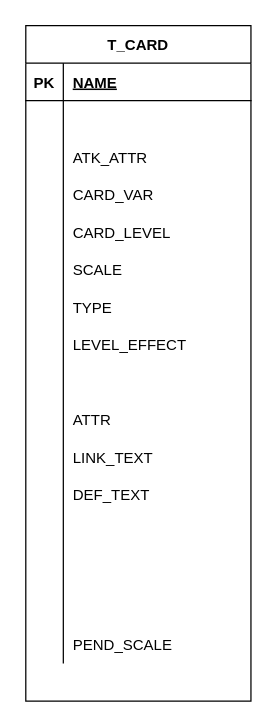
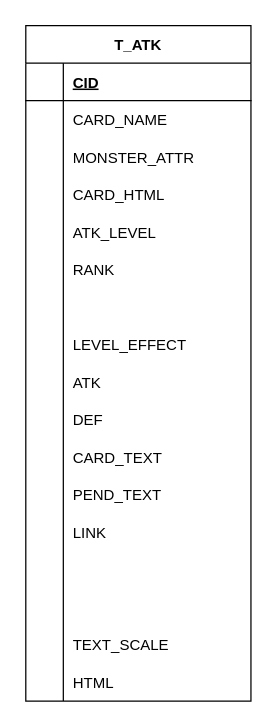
- <mxCell id="2" value="T_CARD" style="shape=table;startSize=30;container=1;collapsible=1;childLayout=tableLayout;fixedRows=1;rowLines=0;fontStyle=1;align=center;resizeLast=1;" parent="1" vertex="1"><mxGeometry x="20" y="20" width="180" height="540" as="geometry" /></mxCell>
+ <mxCell id="2" value="T_ATK" style="shape=table;startSize=30;container=1;collapsible=1;childLayout=tableLayout;fixedRows=1;rowLines=0;fontStyle=1;align=center;resizeLast=1;" parent="1" vertex="1"><mxGeometry x="20" y="20" width="180" height="540" as="geometry" /></mxCell>
- <mxCell id="4" value="PK" style="shape=partialRectangle;connectable=0;fillColor=none;top=0;left=0;bottom=0;right=0;fontStyle=1;overflow=hidden;" parent="3" vertex="1"><mxGeometry width="30" height="30" as="geometry" /></mxCell>
- <mxCell id="5" value="NAME" style="shape=partialRectangle;connectable=0;fillColor=none;top=0;left=0;bottom=0;right=0;align=left;spacingLeft=6;fontStyle=5;overflow=hidden;" parent="3" vertex="1"><mxGeometry x="30" width="150" height="30" as="geometry" /></mxCell>
+ <mxCell id="5" value="CID" style="shape=partialRectangle;connectable=0;fillColor=none;top=0;left=0;bottom=0;right=0;align=left;spacingLeft=6;fontStyle=5;overflow=hidden;" parent="3" vertex="1"><mxGeometry x="30" width="150" height="30" as="geometry" /></mxCell>
+ <mxCell id="8" value="CARD_NAME" style="shape=partialRectangle;connectable=0;fillColor=none;top=0;left=0;bottom=0;right=0;align=left;spacingLeft=6;overflow=hidden;" parent="6" vertex="1"><mxGeometry x="30" width="150" height="30" as="geometry" /></mxCell>
- <mxCell id="11" value="ATK_ATTR" style="shape=partialRectangle;connectable=0;fillColor=none;top=0;left=0;bottom=0;right=0;align=left;spacingLeft=6;overflow=hidden;" parent="9" vertex="1"><mxGeometry x="30" width="150" height="30" as="geometry" /></mxCell>
+ <mxCell id="11" value="MONSTER_ATTR" style="shape=partialRectangle;connectable=0;fillColor=none;top=0;left=0;bottom=0;right=0;align=left;spacingLeft=6;overflow=hidden;" parent="9" vertex="1"><mxGeometry x="30" width="150" height="30" as="geometry" /></mxCell>
- <mxCell id="14" value="CARD_VAR" style="shape=partialRectangle;connectable=0;fillColor=none;top=0;left=0;bottom=0;right=0;align=left;spacingLeft=6;overflow=hidden;" parent="12" vertex="1"><mxGeometry x="30" width="150" height="30" as="geometry" /></mxCell>
+ <mxCell id="14" value="CARD_HTML" style="shape=partialRectangle;connectable=0;fillColor=none;top=0;left=0;bottom=0;right=0;align=left;spacingLeft=6;overflow=hidden;" parent="12" vertex="1"><mxGeometry x="30" width="150" height="30" as="geometry" /></mxCell>
- <mxCell id="17" value="CARD_LEVEL" style="shape=partialRectangle;connectable=0;fillColor=none;top=0;left=0;bottom=0;right=0;align=left;spacingLeft=6;overflow=hidden;" parent="15" vertex="1"><mxGeometry x="30" width="150" height="30" as="geometry" /></mxCell>
+ <mxCell id="17" value="ATK_LEVEL" style="shape=partialRectangle;connectable=0;fillColor=none;top=0;left=0;bottom=0;right=0;align=left;spacingLeft=6;overflow=hidden;" parent="15" vertex="1"><mxGeometry x="30" width="150" height="30" as="geometry" /></mxCell>
- <mxCell id="20" value="SCALE" style="shape=partialRectangle;connectable=0;fillColor=none;top=0;left=0;bottom=0;right=0;align=left;spacingLeft=6;overflow=hidden;" parent="18" vertex="1"><mxGeometry x="30" width="150" height="30" as="geometry" /></mxCell>
+ <mxCell id="20" value="RANK" style="shape=partialRectangle;connectable=0;fillColor=none;top=0;left=0;bottom=0;right=0;align=left;spacingLeft=6;overflow=hidden;" parent="18" vertex="1"><mxGeometry x="30" width="150" height="30" as="geometry" /></mxCell>
- <mxCell id="23" value="TYPE" style="shape=partialRectangle;connectable=0;fillColor=none;top=0;left=0;bottom=0;right=0;align=left;spacingLeft=6;overflow=hidden;" parent="21" vertex="1"><mxGeometry x="30" width="150" height="30" as="geometry" /></mxCell>
+ <mxCell id="29" value="ATK" style="shape=partialRectangle;connectable=0;fillColor=none;top=0;left=0;bottom=0;right=0;align=left;spacingLeft=6;overflow=hidden;" parent="27" vertex="1"><mxGeometry x="30" width="150" height="30" as="geometry" /></mxCell>
- <mxCell id="32" value="ATTR" style="shape=partialRectangle;connectable=0;fillColor=none;top=0;left=0;bottom=0;right=0;align=left;spacingLeft=6;overflow=hidden;" parent="30" vertex="1"><mxGeometry x="30" width="150" height="30" as="geometry" /></mxCell>
+ <mxCell id="32" value="DEF" style="shape=partialRectangle;connectable=0;fillColor=none;top=0;left=0;bottom=0;right=0;align=left;spacingLeft=6;overflow=hidden;" parent="30" vertex="1"><mxGeometry x="30" width="150" height="30" as="geometry" /></mxCell>
- <mxCell id="35" value="LINK_TEXT" style="shape=partialRectangle;connectable=0;fillColor=none;top=0;left=0;bottom=0;right=0;align=left;spacingLeft=6;overflow=hidden;" parent="33" vertex="1"><mxGeometry x="30" width="150" height="30" as="geometry" /></mxCell>
+ <mxCell id="35" value="CARD_TEXT" style="shape=partialRectangle;connectable=0;fillColor=none;top=0;left=0;bottom=0;right=0;align=left;spacingLeft=6;overflow=hidden;" parent="33" vertex="1"><mxGeometry x="30" width="150" height="30" as="geometry" /></mxCell>
- <mxCell id="38" value="DEF_TEXT" style="shape=partialRectangle;connectable=0;fillColor=none;top=0;left=0;bottom=0;right=0;align=left;spacingLeft=6;overflow=hidden;" parent="36" vertex="1"><mxGeometry x="30" width="150" height="30" as="geometry" /></mxCell>
+ <mxCell id="38" value="PEND_TEXT" style="shape=partialRectangle;connectable=0;fillColor=none;top=0;left=0;bottom=0;right=0;align=left;spacingLeft=6;overflow=hidden;" parent="36" vertex="1"><mxGeometry x="30" width="150" height="30" as="geometry" /></mxCell>
+ <mxCell id="41" value="LINK" style="shape=partialRectangle;connectable=0;fillColor=none;top=0;left=0;bottom=0;right=0;align=left;spacingLeft=6;overflow=hidden;" parent="39" vertex="1"><mxGeometry x="30" width="150" height="30" as="geometry" /></mxCell>
- <mxCell id="48" value="PEND_SCALE" style="shape=partialRectangle;connectable=0;fillColor=none;top=0;left=0;bottom=0;right=0;align=left;spacingLeft=6;overflow=hidden;" parent="46" vertex="1"><mxGeometry x="30" width="150" height="30" as="geometry" /></mxCell>
+ <mxCell id="48" value="TEXT_SCALE" style="shape=partialRectangle;connectable=0;fillColor=none;top=0;left=0;bottom=0;right=0;align=left;spacingLeft=6;overflow=hidden;" parent="46" vertex="1"><mxGeometry x="30" width="150" height="30" as="geometry" /></mxCell>
+ <mxCell id="51" value="HTML" style="shape=partialRectangle;connectable=0;fillColor=none;top=0;left=0;bottom=0;right=0;align=left;spacingLeft=6;overflow=hidden;" vertex="1" parent="49"><mxGeometry x="30" width="150" height="30" as="geometry" /></mxCell>
